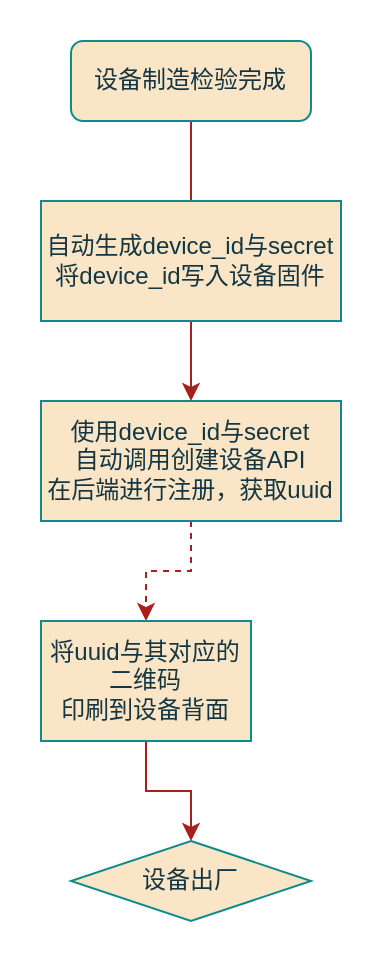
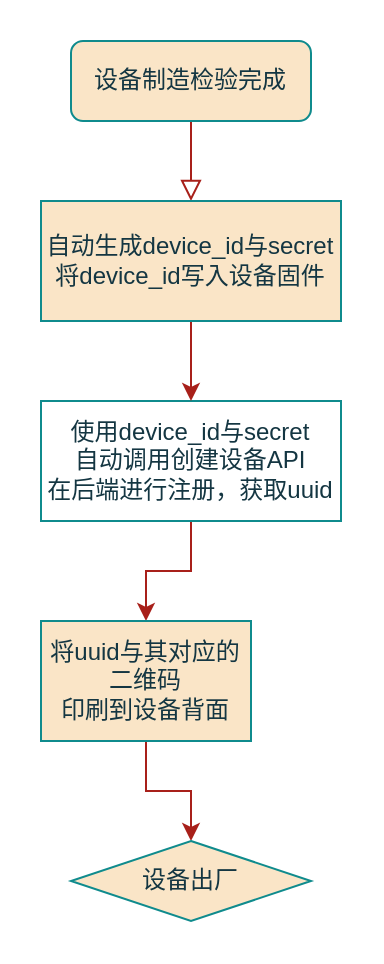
- <mxCell id="2" value="" style="rounded=0;html=1;jettySize=auto;orthogonalLoop=1;fontSize=11;endArrow=none;endFill=0;endSize=8;strokeWidth=1;shadow=0;labelBackgroundColor=none;edgeStyle=orthogonalEdgeStyle;fontColor=default;strokeColor=#A8201A;entryX=0.5;entryY=0;entryDx=0;entryDy=0;" parent="1" source="3" target="7" edge="1"><mxGeometry relative="1" as="geometry"><mxPoint x="95" y="100" as="targetPoint" /></mxGeometry></mxCell>
+ <mxCell id="2" value="" style="rounded=0;html=1;jettySize=auto;orthogonalLoop=1;fontSize=11;endArrow=block;endFill=0;endSize=8;strokeWidth=1;shadow=0;labelBackgroundColor=none;edgeStyle=orthogonalEdgeStyle;fontColor=default;strokeColor=#A8201A;entryX=0.5;entryY=0;entryDx=0;entryDy=0;" parent="1" source="3" target="7" edge="1"><mxGeometry relative="1" as="geometry"><mxPoint x="95" y="100" as="targetPoint" /></mxGeometry></mxCell>
- <mxCell id="5" value="使用device_id与secret&lt;br&gt;自动调用创建设备API&lt;div&gt;在后端进行注册，获取uuid&lt;/div&gt;" style="rounded=0;whiteSpace=wrap;html=1;labelBackgroundColor=none;fillColor=#FAE5C7;strokeColor=#0F8B8D;fontColor=#143642;" vertex="1" parent="1"><mxGeometry x="20" y="200" width="150" height="60" as="geometry" /></mxCell>
+ <mxCell id="5" value="使用device_id与secret&lt;br&gt;自动调用创建设备API&lt;div&gt;在后端进行注册，获取uuid&lt;/div&gt;" style="rounded=0;whiteSpace=wrap;html=1;labelBackgroundColor=none;fillColor=#ffffff;strokeColor=#0F8B8D;fontColor=#143642;" vertex="1" parent="1"><mxGeometry x="20" y="200" width="150" height="60" as="geometry" /></mxCell>
- <mxCell id="4" style="edgeStyle=orthogonalEdgeStyle;rounded=0;orthogonalLoop=1;jettySize=auto;html=1;entryX=0.5;entryY=0;entryDx=0;entryDy=0;strokeColor=#A8201A;fontColor=#143642;fillColor=#FAE5C7;dashed=1;" edge="1" parent="1" source="5" target="9"><mxGeometry relative="1" as="geometry" /></mxCell>
+ <mxCell id="4" style="edgeStyle=orthogonalEdgeStyle;rounded=0;orthogonalLoop=1;jettySize=auto;html=1;entryX=0.5;entryY=0;entryDx=0;entryDy=0;strokeColor=#A8201A;fontColor=#143642;fillColor=#FAE5C7;" edge="1" parent="1" source="5" target="9"><mxGeometry relative="1" as="geometry" /></mxCell>
